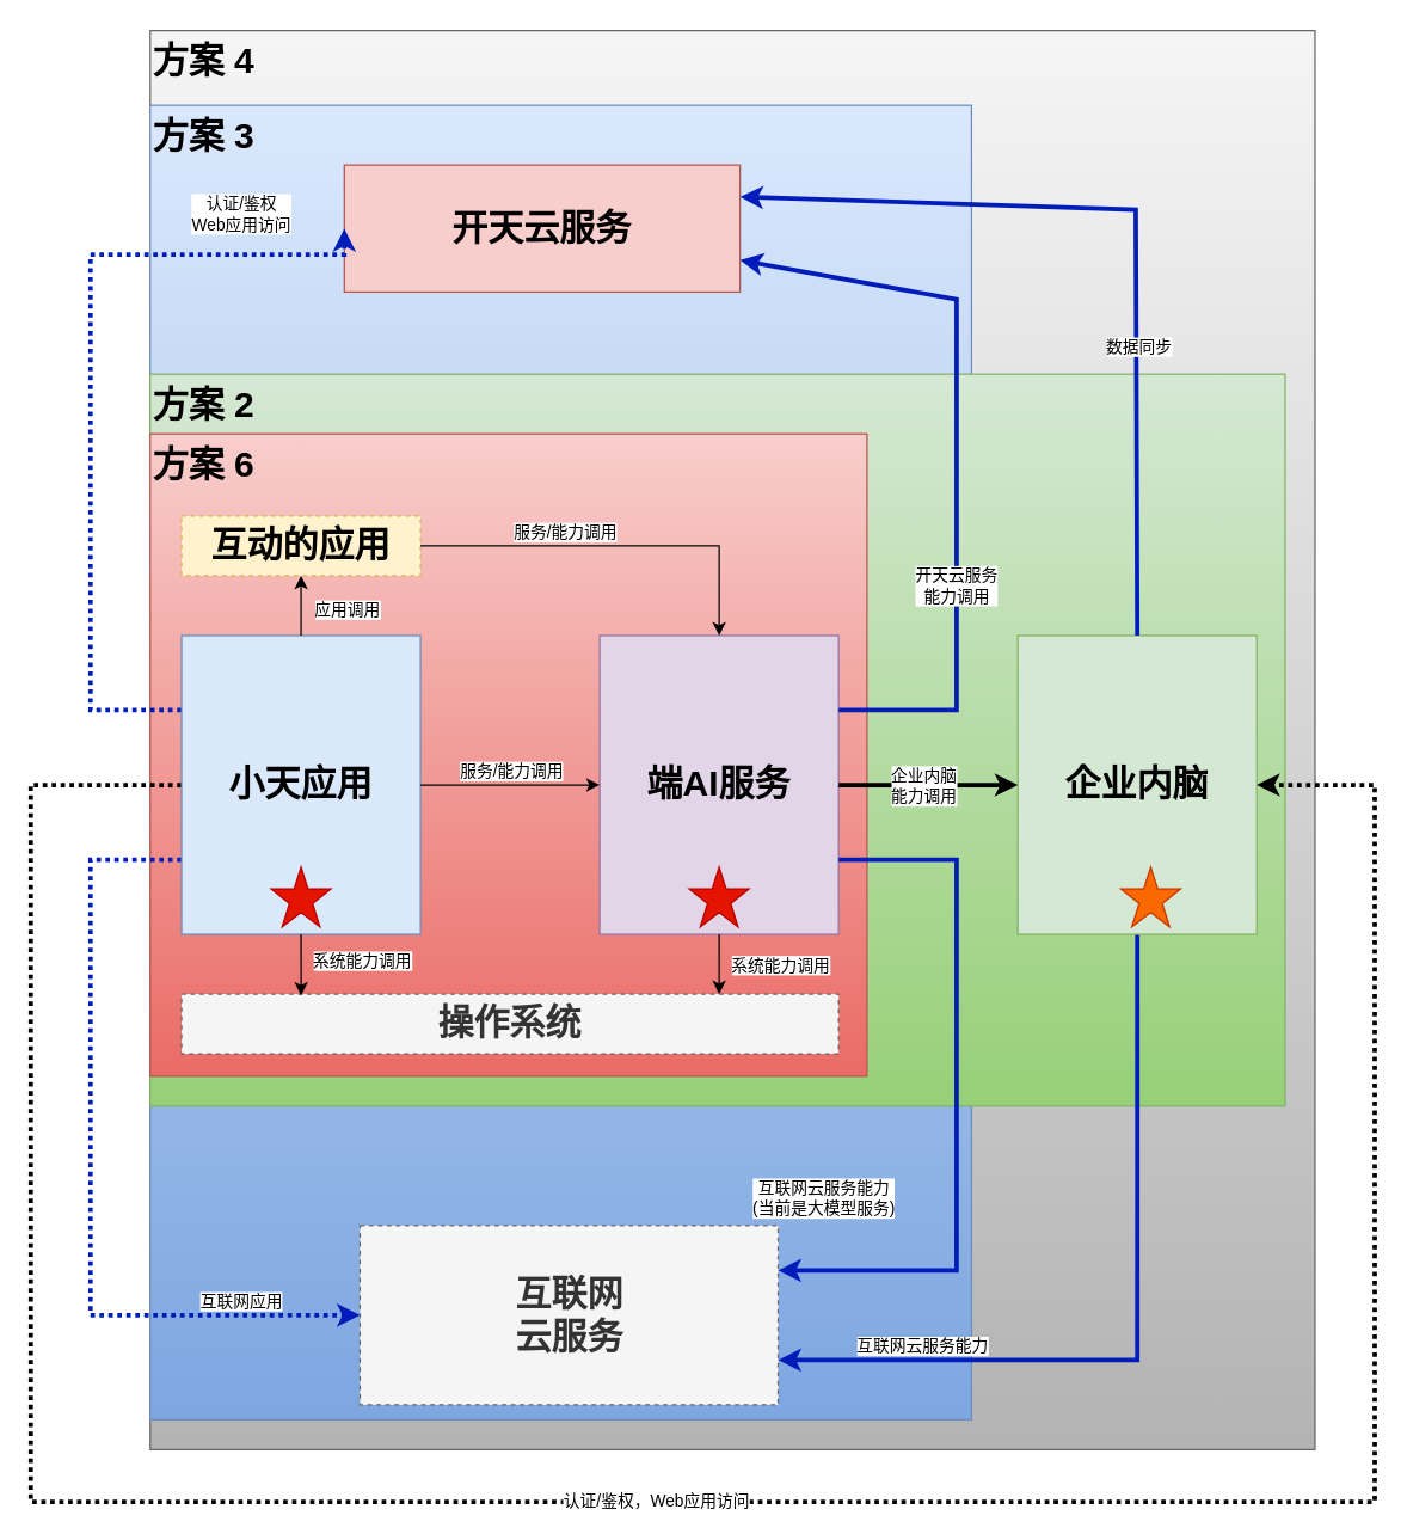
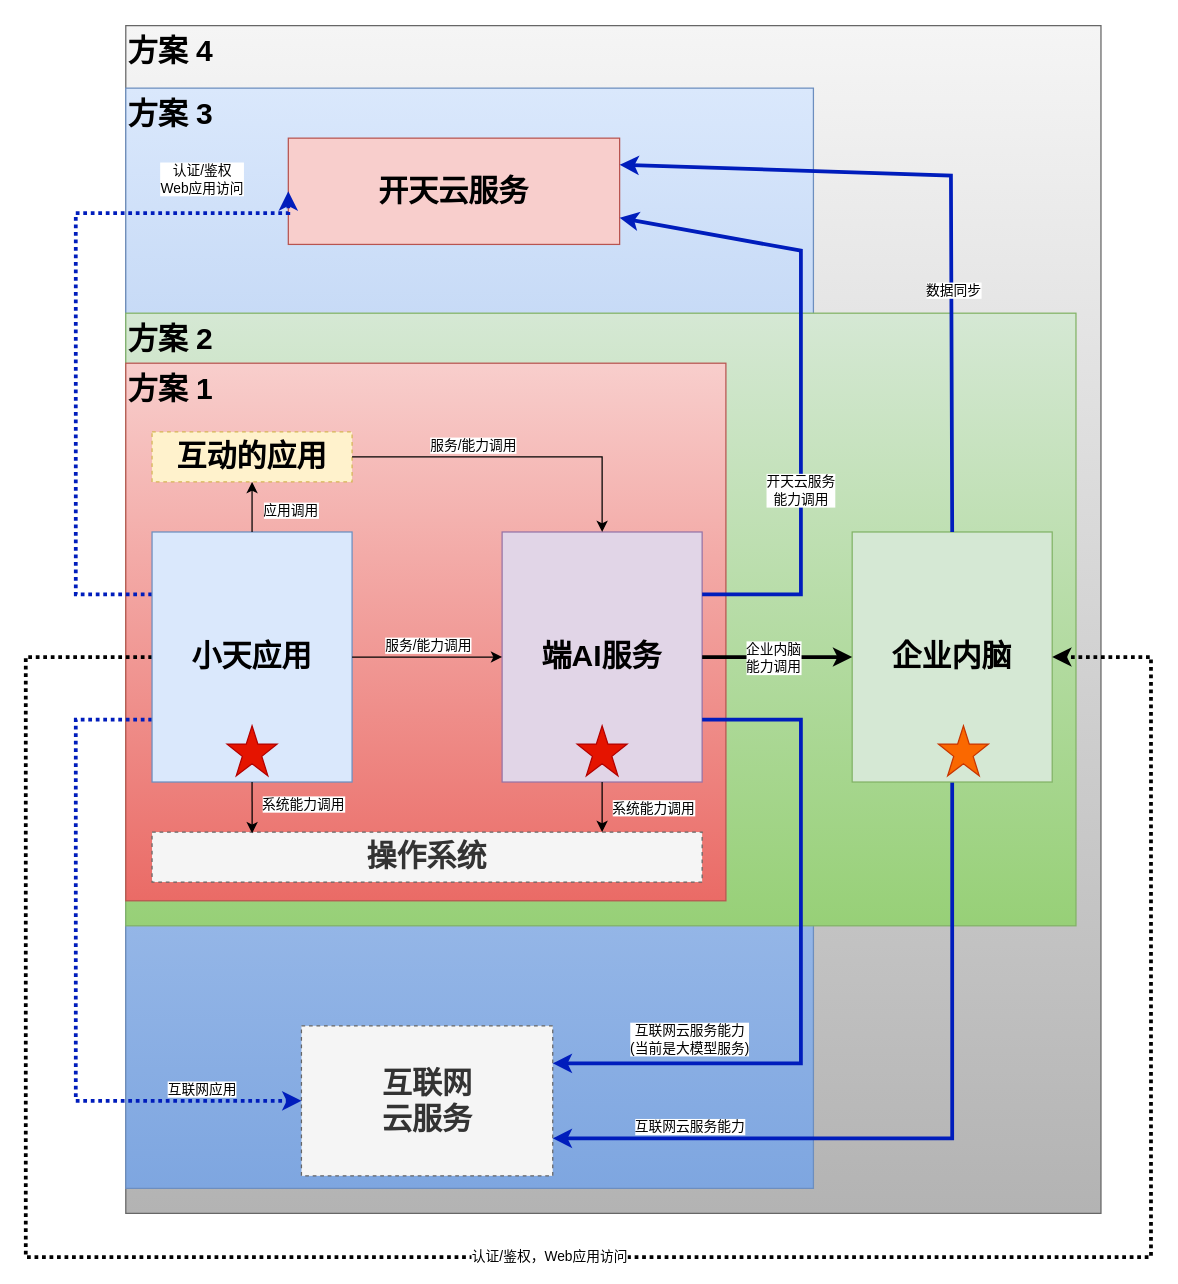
- <mxCell id="5" value="&lt;b&gt;&lt;font style=&quot;font-size: 24px;&quot;&gt;方案 6&lt;/font&gt;&lt;/b&gt;" style="rounded=0;whiteSpace=wrap;html=1;verticalAlign=top;align=left;fillColor=#f8cecc;gradientColor=#ea6b66;strokeColor=#b85450;" parent="1" vertex="1"><mxGeometry x="100" y="290" width="480" height="430" as="geometry" /></mxCell>
+ <mxCell id="5" value="&lt;b&gt;&lt;font style=&quot;font-size: 24px;&quot;&gt;方案 1&lt;/font&gt;&lt;/b&gt;" style="rounded=0;whiteSpace=wrap;html=1;verticalAlign=top;align=left;fillColor=#f8cecc;gradientColor=#ea6b66;strokeColor=#b85450;" parent="1" vertex="1"><mxGeometry x="100" y="290" width="480" height="430" as="geometry" /></mxCell>
- <mxCell id="11" value="&lt;span style=&quot;font-size: 24px;&quot;&gt;&lt;b&gt;互联网&lt;/b&gt;&lt;/span&gt;&lt;div&gt;&lt;span style=&quot;font-size: 24px;&quot;&gt;&lt;b&gt;云服务&lt;/b&gt;&lt;/span&gt;&lt;/div&gt;" style="rounded=0;whiteSpace=wrap;html=1;verticalAlign=middle;align=center;fillColor=#f5f5f5;strokeColor=#666666;fontColor=#333333;dashed=1;" parent="1" diagramCategory="general" diagramName="Rectangle" vertex="1"><mxGeometry x="240.5" y="820" width="280" height="120" as="geometry" /></mxCell>
+ <mxCell id="11" value="&lt;span style=&quot;font-size: 24px;&quot;&gt;&lt;b&gt;互联网&lt;/b&gt;&lt;/span&gt;&lt;div&gt;&lt;span style=&quot;font-size: 24px;&quot;&gt;&lt;b&gt;云服务&lt;/b&gt;&lt;/span&gt;&lt;/div&gt;" style="rounded=0;whiteSpace=wrap;html=1;verticalAlign=middle;align=center;fillColor=#f5f5f5;strokeColor=#666666;fontColor=#333333;dashed=1;" parent="1" diagramCategory="general" diagramName="Rectangle" vertex="1"><mxGeometry x="240.5" y="820" width="201" height="120" as="geometry" /></mxCell>
